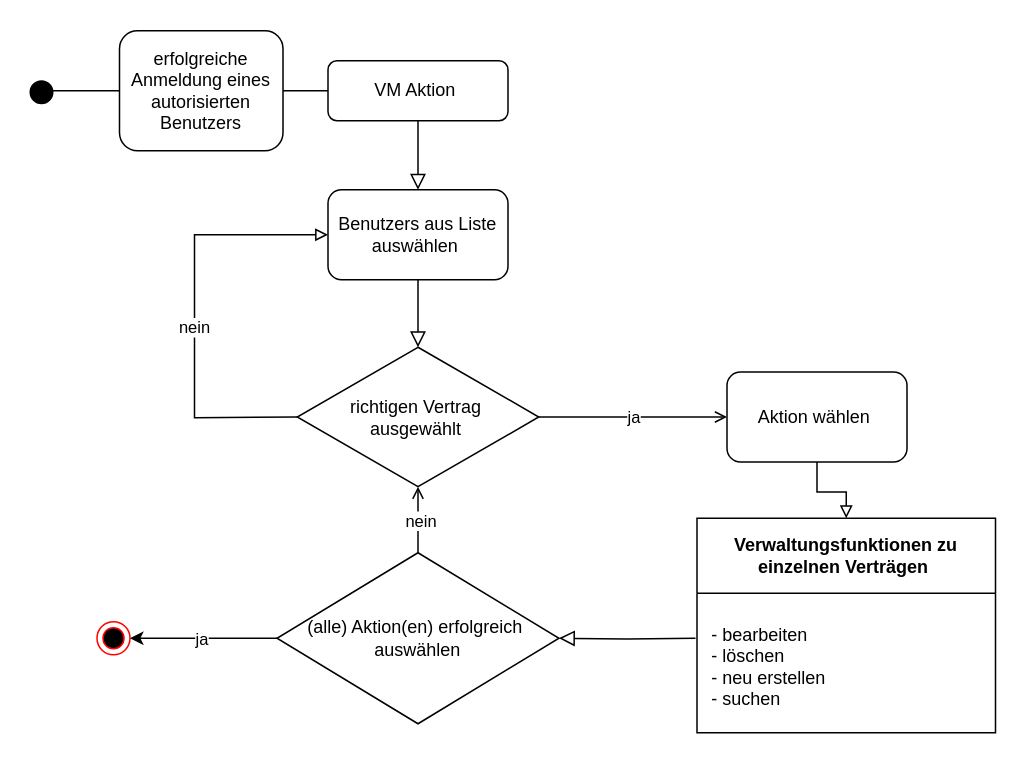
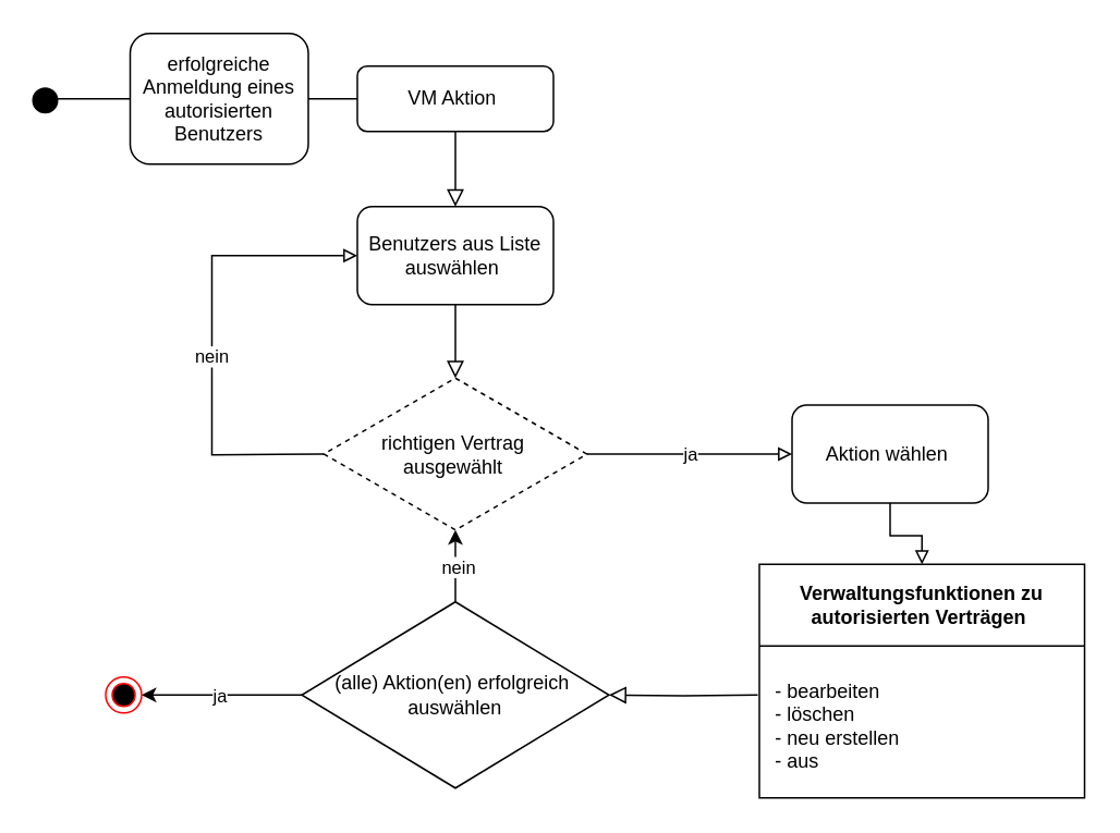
- <mxCell id="6" value="richtigen Vertrag&amp;nbsp;&lt;div&gt;ausgewählt&amp;nbsp;&lt;/div&gt;" style="rhombus;whiteSpace=wrap;html=1;" parent="1" vertex="1"><mxGeometry x="197.5" y="231" width="161" height="93" as="geometry" /></mxCell>
+ <mxCell id="6" value="richtigen Vertrag&amp;nbsp;&lt;div&gt;ausgewählt&amp;nbsp;&lt;/div&gt;" style="rhombus;whiteSpace=wrap;html=1;dashed=1;" parent="1" vertex="1"><mxGeometry x="197.5" y="231" width="161" height="93" as="geometry" /></mxCell>
- <mxCell id="12" value="ja" style="endArrow=open;html=1;rounded=0;exitX=1;exitY=0.5;exitDx=0;exitDy=0;endFill=0;entryX=0;entryY=0.5;entryDx=0;entryDy=0;" parent="1" source="6" edge="1" target="18"><mxGeometry width="50" height="50" relative="1" as="geometry"><mxPoint x="297" y="279" as="sourcePoint" /><mxPoint x="457" y="294" as="targetPoint" /></mxGeometry></mxCell>
+ <mxCell id="12" value="ja" style="endArrow=block;html=1;rounded=0;exitX=1;exitY=0.5;exitDx=0;exitDy=0;endFill=0;entryX=0;entryY=0.5;entryDx=0;entryDy=0;" parent="1" source="6" edge="1" target="18"><mxGeometry width="50" height="50" relative="1" as="geometry"><mxPoint x="297" y="279" as="sourcePoint" /><mxPoint x="457" y="294" as="targetPoint" /></mxGeometry></mxCell>
- <mxCell id="20" value="" style="endArrow=open;html=1;rounded=0;exitX=0.5;exitY=0;exitDx=0;exitDy=0;entryX=0.5;entryY=1;entryDx=0;entryDy=0;" edge="1" parent="1" source="19" target="6"><mxGeometry width="50" height="50" relative="1" as="geometry"><mxPoint x="273" y="335" as="sourcePoint" /><mxPoint x="323" y="285" as="targetPoint" /></mxGeometry></mxCell>
+ <mxCell id="20" value="" style="endArrow=classic;html=1;rounded=0;exitX=0.5;exitY=0;exitDx=0;exitDy=0;entryX=0.5;entryY=1;entryDx=0;entryDy=0;" edge="1" parent="1" source="19" target="6"><mxGeometry width="50" height="50" relative="1" as="geometry"><mxPoint x="273" y="335" as="sourcePoint" /><mxPoint x="323" y="285" as="targetPoint" /></mxGeometry></mxCell>
- <mxCell id="10" value="Verwaltungsfunktionen zu einzelnen Verträgen&amp;nbsp;" style="swimlane;whiteSpace=wrap;html=1;startSize=50;" parent="1" vertex="1"><mxGeometry x="464" y="345" width="199" height="143" as="geometry" /></mxCell>
+ <mxCell id="10" value="Verwaltungsfunktionen zu autorisierten Verträgen&amp;nbsp;" style="swimlane;whiteSpace=wrap;html=1;startSize=50;" parent="1" vertex="1"><mxGeometry x="464" y="345" width="199" height="143" as="geometry" /></mxCell>
- <mxCell id="11" value="- bearbeiten&amp;nbsp;&lt;div&gt;- löschen&amp;nbsp;&lt;/div&gt;&lt;div&gt;- neu erstellen&lt;/div&gt;&lt;div&gt;&lt;span style=&quot;background-color: initial;&quot;&gt;- suchen&amp;nbsp;&lt;/span&gt;&lt;br&gt;&lt;/div&gt;" style="text;html=1;align=left;verticalAlign=middle;resizable=0;points=[];autosize=1;strokeColor=none;fillColor=none;" parent="10" vertex="1"><mxGeometry x="8" y="64" width="94" height="70" as="geometry" /></mxCell>
+ <mxCell id="11" value="- bearbeiten&amp;nbsp;&lt;div&gt;- löschen&amp;nbsp;&lt;/div&gt;&lt;div&gt;- neu erstellen&lt;/div&gt;&lt;div&gt;&lt;span style=&quot;background-color: initial;&quot;&gt;- aus&amp;nbsp;&lt;/span&gt;&lt;br&gt;&lt;/div&gt;" style="text;html=1;align=left;verticalAlign=middle;resizable=0;points=[];autosize=1;strokeColor=none;fillColor=none;" parent="10" vertex="1"><mxGeometry x="8" y="64" width="94" height="70" as="geometry" /></mxCell>
